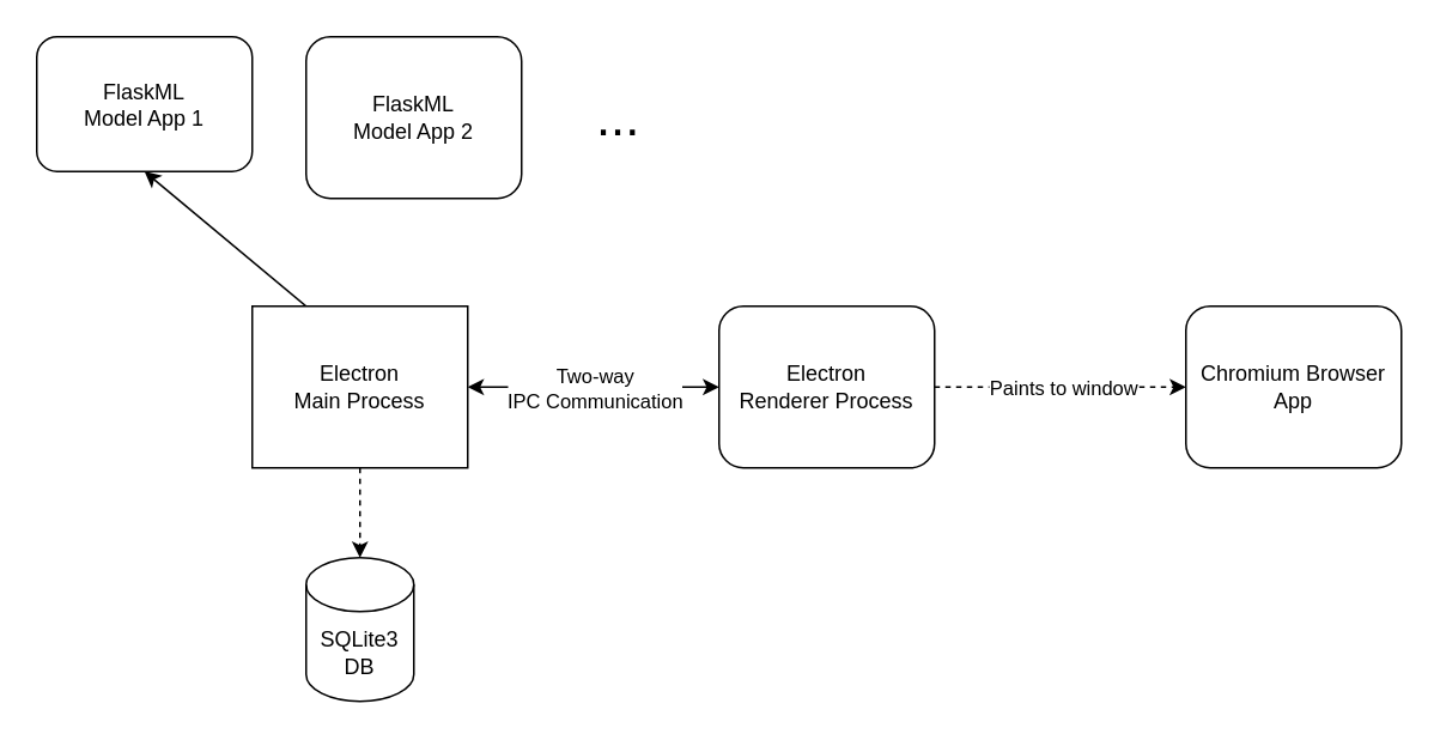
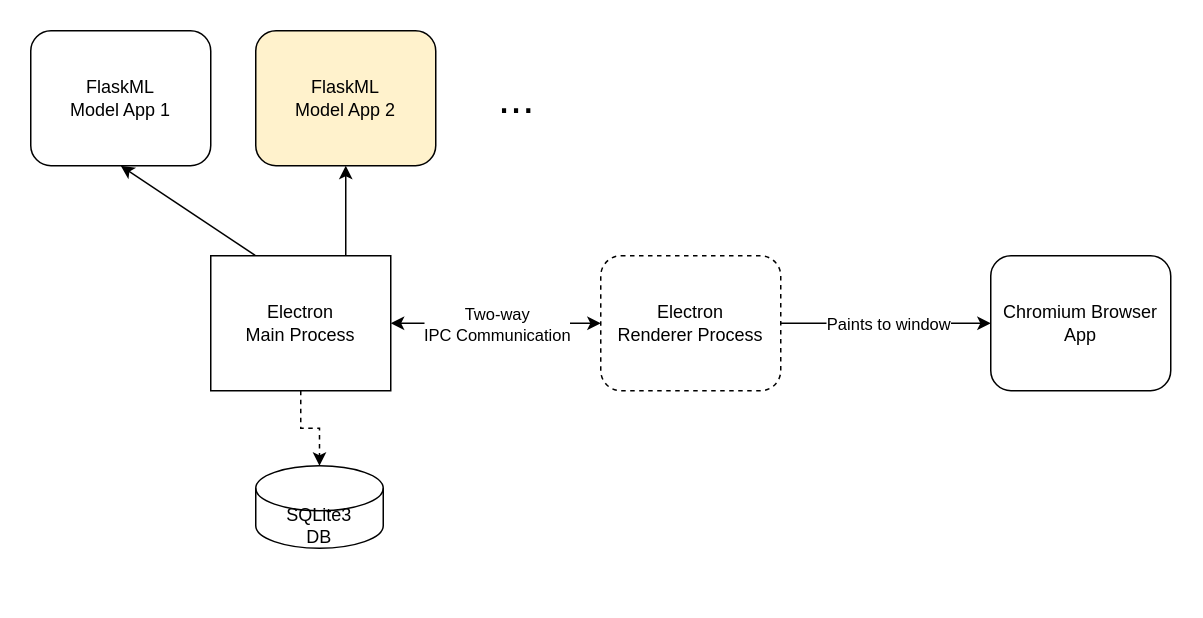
- <mxCell id="13" value="FlaskML&lt;div&gt;&lt;/div&gt;&lt;div&gt;Model App 1&lt;/div&gt;" style="rounded=1;whiteSpace=wrap;html=1;" parent="1" vertex="1"><mxGeometry x="20" y="20" width="120" height="75" as="geometry" /></mxCell>
+ <mxCell id="13" value="FlaskML&lt;div&gt;&lt;/div&gt;&lt;div&gt;Model App 1&lt;/div&gt;" style="rounded=1;whiteSpace=wrap;html=1;" parent="1" vertex="1"><mxGeometry x="20" y="20" width="120" height="90" as="geometry" /></mxCell>
- <mxCell id="14" value="FlaskML&lt;div&gt;&lt;/div&gt;&lt;div&gt;Model App 2&lt;/div&gt;&lt;div&gt;&lt;/div&gt;" style="rounded=1;whiteSpace=wrap;html=1;" parent="1" vertex="1"><mxGeometry x="170" y="20" width="120" height="90" as="geometry" /></mxCell>
+ <mxCell id="14" value="FlaskML&lt;div&gt;&lt;/div&gt;&lt;div&gt;Model App 2&lt;/div&gt;&lt;div&gt;&lt;/div&gt;" style="rounded=1;whiteSpace=wrap;html=1;fillColor=#fff2cc;" parent="1" vertex="1"><mxGeometry x="170" y="20" width="120" height="90" as="geometry" /></mxCell>
+ <mxCell id="5" style="edgeStyle=orthogonalEdgeStyle;rounded=0;orthogonalLoop=1;jettySize=auto;html=1;exitX=0.75;exitY=0;exitDx=0;exitDy=0;entryX=0.5;entryY=1;entryDx=0;entryDy=0;" parent="1" source="6" target="14" edge="1"><mxGeometry relative="1" as="geometry" /></mxCell>
- <mxCell id="9" value="&lt;div&gt;Electron&lt;/div&gt;Renderer Process" style="rounded=1;whiteSpace=wrap;html=1;" parent="1" vertex="1"><mxGeometry x="400" y="170" width="120" height="90" as="geometry" /></mxCell>
+ <mxCell id="9" value="&lt;div&gt;Electron&lt;/div&gt;Renderer Process" style="rounded=1;whiteSpace=wrap;html=1;dashed=1;" parent="1" vertex="1"><mxGeometry x="400" y="170" width="120" height="90" as="geometry" /></mxCell>
- <mxCell id="7" style="edgeStyle=orthogonalEdgeStyle;rounded=0;orthogonalLoop=1;jettySize=auto;html=1;exitX=1;exitY=0.5;exitDx=0;exitDy=0;entryX=0;entryY=0.5;entryDx=0;entryDy=0;dashed=1;" parent="1" source="9" target="10" edge="1"><mxGeometry relative="1" as="geometry" /></mxCell>
+ <mxCell id="7" style="edgeStyle=orthogonalEdgeStyle;rounded=0;orthogonalLoop=1;jettySize=auto;html=1;exitX=1;exitY=0.5;exitDx=0;exitDy=0;entryX=0;entryY=0.5;entryDx=0;entryDy=0;" parent="1" source="9" target="10" edge="1"><mxGeometry relative="1" as="geometry" /></mxCell>
- <mxCell id="11" value="SQLite3&lt;div&gt;DB&lt;/div&gt;" style="shape=cylinder3;whiteSpace=wrap;html=1;boundedLbl=1;backgroundOutline=1;size=15;" parent="1" vertex="1"><mxGeometry x="170" y="310" width="60" height="80" as="geometry" /></mxCell>
+ <mxCell id="11" value="SQLite3&lt;div&gt;DB&lt;/div&gt;" style="shape=cylinder3;whiteSpace=wrap;html=1;boundedLbl=1;backgroundOutline=1;size=15;" parent="1" vertex="1"><mxGeometry x="170" y="310" width="85" height="55" as="geometry" /></mxCell>
